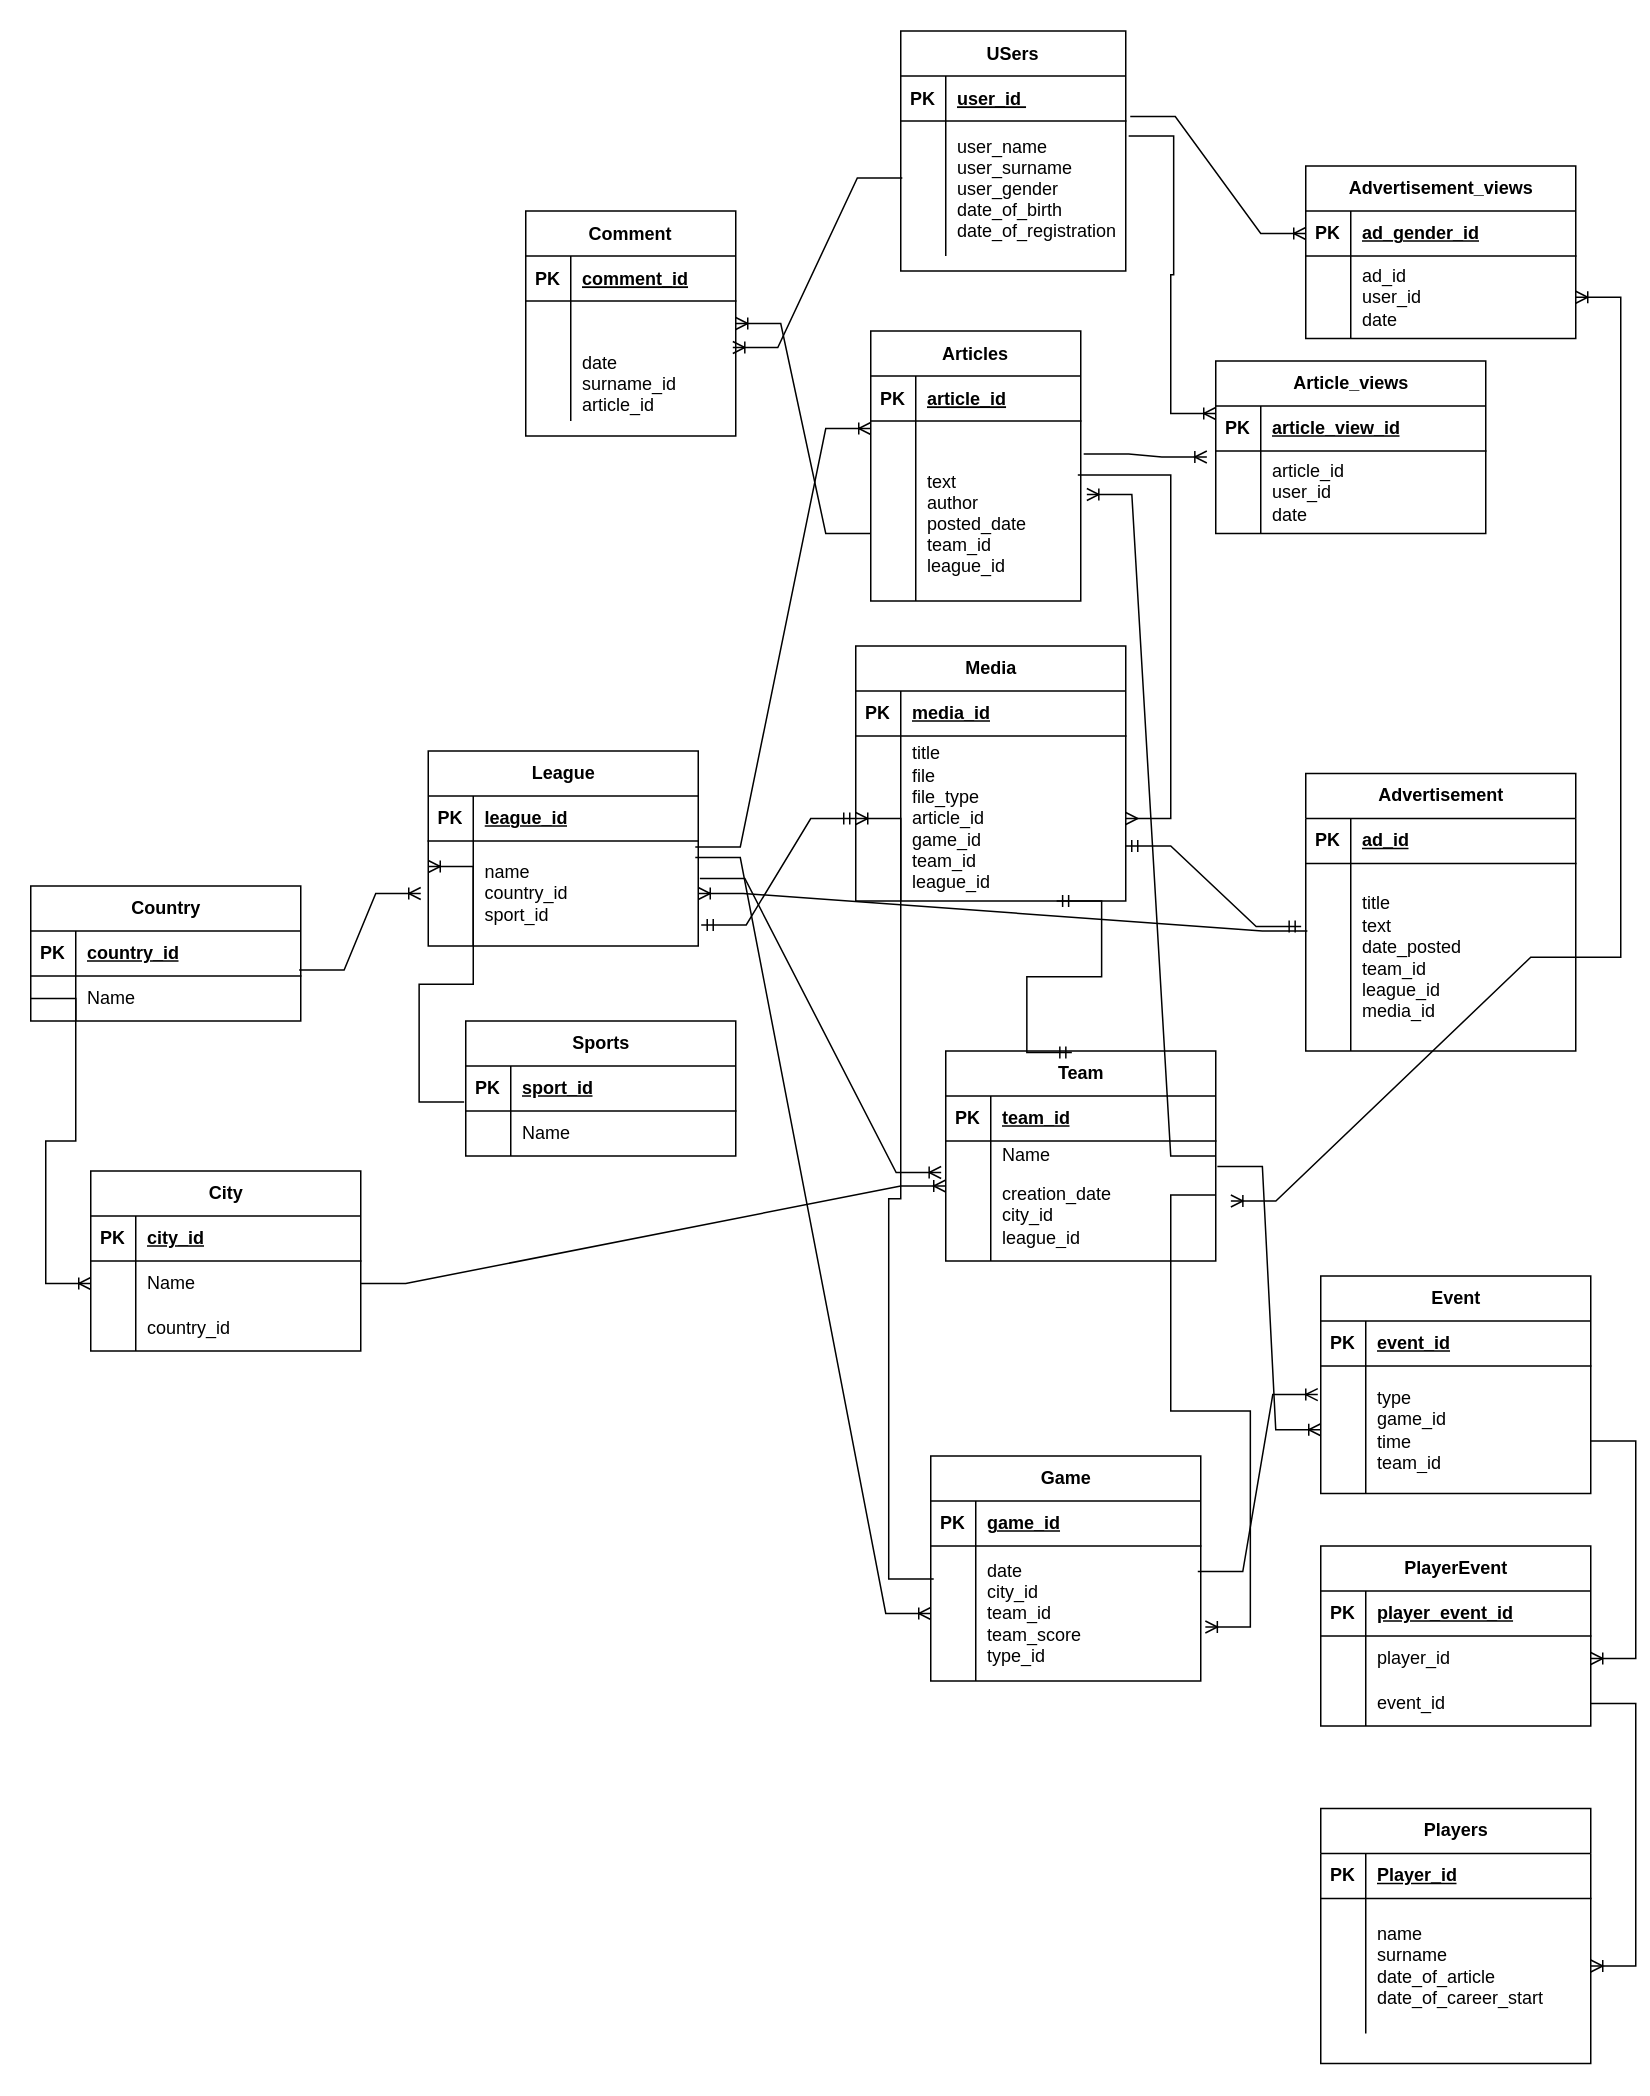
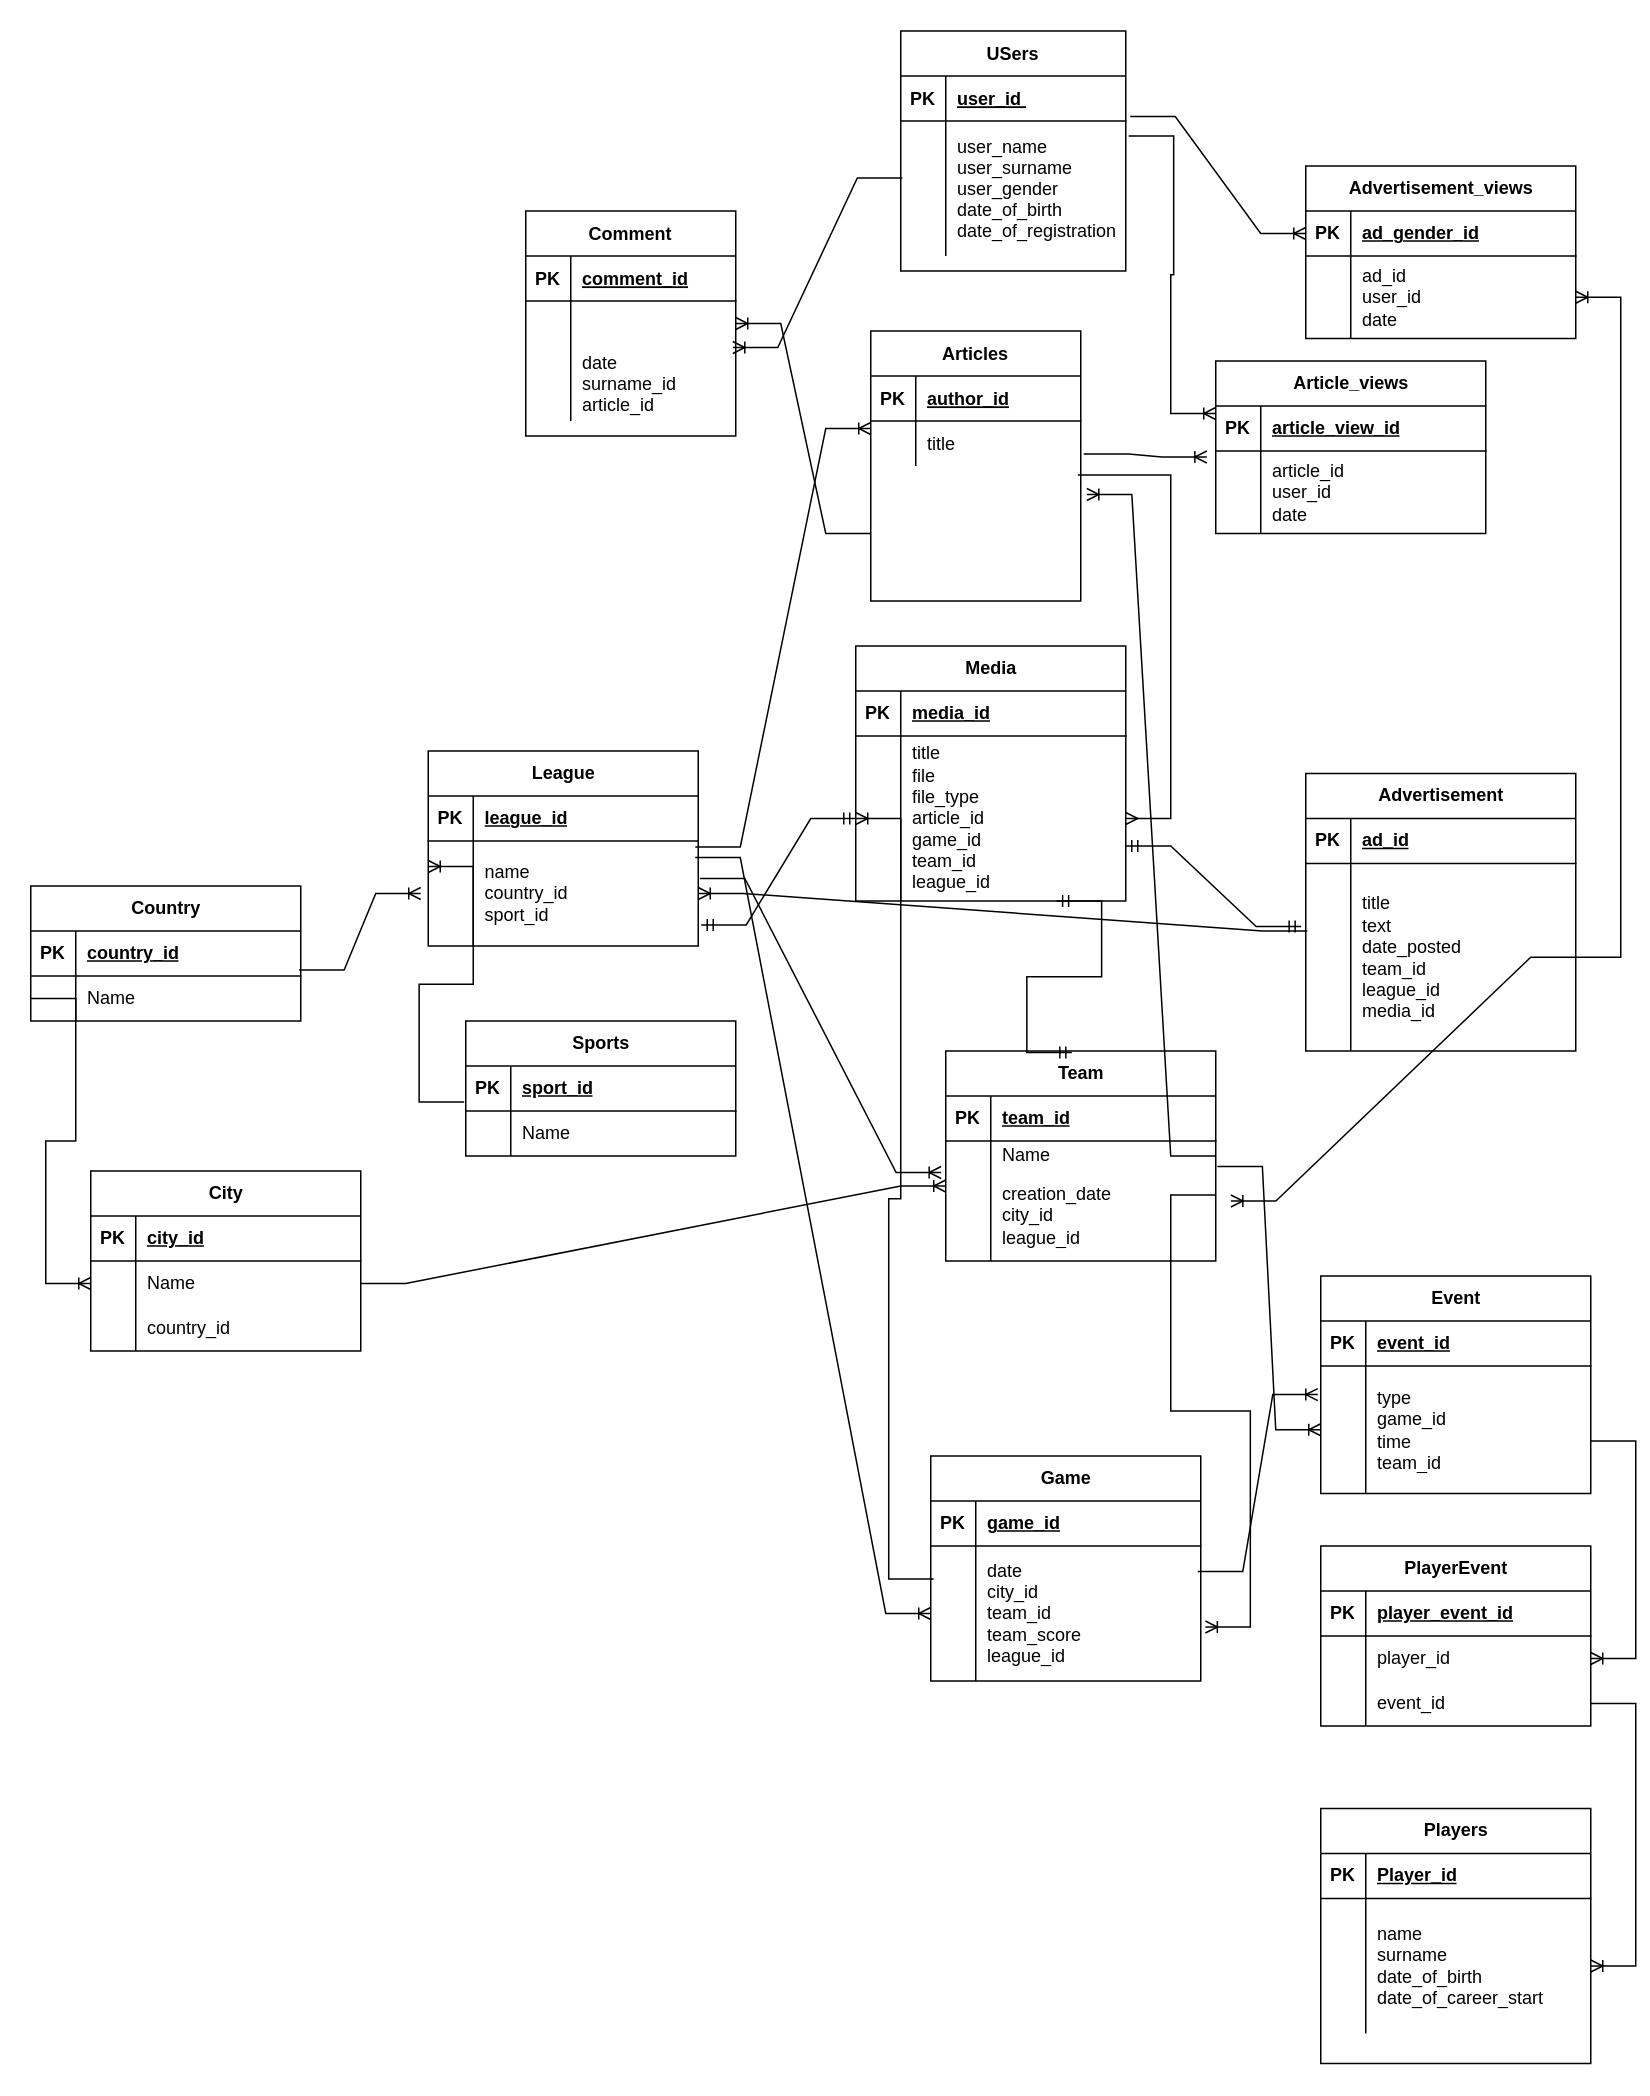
- <mxCell id="14" value="article_id" style="shape=partialRectangle;overflow=hidden;connectable=0;fillColor=none;top=0;left=0;bottom=0;right=0;align=left;spacingLeft=6;fontStyle=5;" parent="12" vertex="1"><mxGeometry x="30" width="110" height="30" as="geometry"><mxRectangle width="110" height="30" as="alternateBounds" /></mxGeometry></mxCell>
+ <mxCell id="14" value="author_id" style="shape=partialRectangle;overflow=hidden;connectable=0;fillColor=none;top=0;left=0;bottom=0;right=0;align=left;spacingLeft=6;fontStyle=5;" parent="12" vertex="1"><mxGeometry x="30" width="110" height="30" as="geometry"><mxRectangle width="110" height="30" as="alternateBounds" /></mxGeometry></mxCell>
+ <mxCell id="17" value="title" style="shape=partialRectangle;overflow=hidden;connectable=0;fillColor=none;top=0;left=0;bottom=0;right=0;align=left;spacingLeft=6;" parent="15" vertex="1"><mxGeometry x="30" width="110" height="30" as="geometry"><mxRectangle width="110" height="30" as="alternateBounds" /></mxGeometry></mxCell>
- <mxCell id="20" value="text&#10;author&#10;posted_date&#10;team_id&#10;league_id&#10;" style="shape=partialRectangle;overflow=hidden;connectable=0;fillColor=none;top=0;left=0;bottom=0;right=0;align=left;spacingLeft=6;" parent="18" vertex="1"><mxGeometry x="30" width="110" height="90" as="geometry"><mxRectangle width="110" height="90" as="alternateBounds" /></mxGeometry></mxCell>
- <mxCell id="52" value="date&lt;br&gt;city_id&lt;br&gt;team_id&lt;br&gt;team_score&lt;br&gt;type_id" style="shape=partialRectangle;connectable=0;fillColor=none;top=0;left=0;bottom=0;right=0;align=left;spacingLeft=6;overflow=hidden;whiteSpace=wrap;html=1;" vertex="1" parent="50"><mxGeometry x="30" width="150" height="90" as="geometry"><mxRectangle width="150" height="90" as="alternateBounds" /></mxGeometry></mxCell>
+ <mxCell id="52" value="date&lt;br&gt;city_id&lt;br&gt;team_id&lt;br&gt;team_score&lt;br&gt;league_id" style="shape=partialRectangle;connectable=0;fillColor=none;top=0;left=0;bottom=0;right=0;align=left;spacingLeft=6;overflow=hidden;whiteSpace=wrap;html=1;" vertex="1" parent="50"><mxGeometry x="30" width="150" height="90" as="geometry"><mxRectangle width="150" height="90" as="alternateBounds" /></mxGeometry></mxCell>
- <mxCell id="111" value="name&lt;br&gt;surname&lt;br&gt;date_of_article&lt;br&gt;date_of_career_start&lt;br&gt;" style="shape=partialRectangle;connectable=0;fillColor=none;top=0;left=0;bottom=0;right=0;align=left;spacingLeft=6;overflow=hidden;whiteSpace=wrap;html=1;" vertex="1" parent="109"><mxGeometry x="30" width="150" height="90" as="geometry"><mxRectangle width="150" height="90" as="alternateBounds" /></mxGeometry></mxCell>
+ <mxCell id="111" value="name&lt;br&gt;surname&lt;br&gt;date_of_birth&lt;br&gt;date_of_career_start&lt;br&gt;" style="shape=partialRectangle;connectable=0;fillColor=none;top=0;left=0;bottom=0;right=0;align=left;spacingLeft=6;overflow=hidden;whiteSpace=wrap;html=1;" vertex="1" parent="109"><mxGeometry x="30" width="150" height="90" as="geometry"><mxRectangle width="150" height="90" as="alternateBounds" /></mxGeometry></mxCell>
